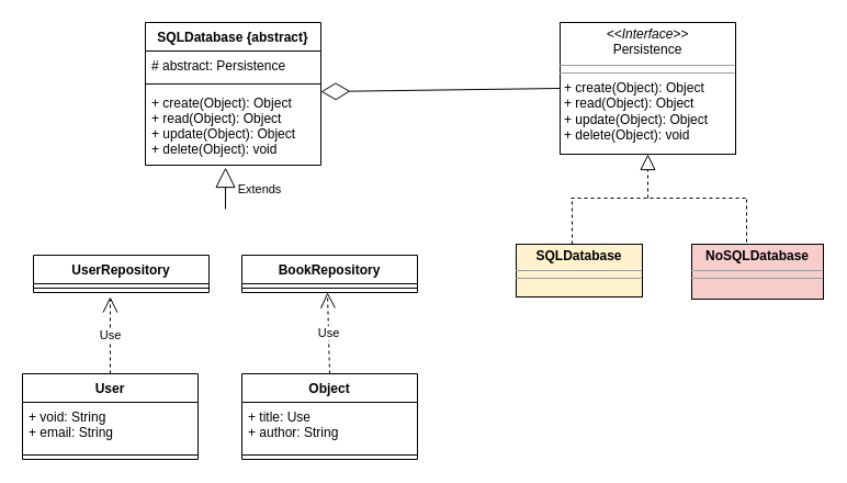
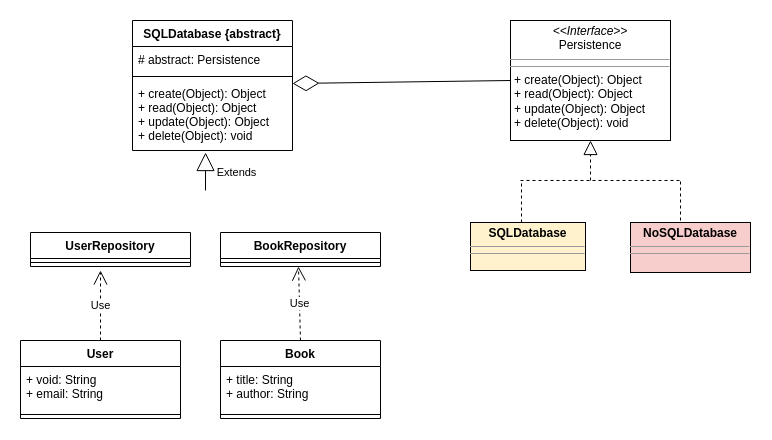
- <mxCell id="22" value="Object" style="swimlane;fontStyle=1;align=center;verticalAlign=top;childLayout=stackLayout;horizontal=1;startSize=26;horizontalStack=0;resizeParent=1;resizeParentMax=0;resizeLast=0;collapsible=1;marginBottom=0;" vertex="1" parent="1"><mxGeometry x="220" y="340" width="160" height="78" as="geometry" /></mxCell>
+ <mxCell id="22" value="Book" style="swimlane;fontStyle=1;align=center;verticalAlign=top;childLayout=stackLayout;horizontal=1;startSize=26;horizontalStack=0;resizeParent=1;resizeParentMax=0;resizeLast=0;collapsible=1;marginBottom=0;" vertex="1" parent="1"><mxGeometry x="220" y="340" width="160" height="78" as="geometry" /></mxCell>
- <mxCell id="23" value="+ title: Use&#10;+ author: String&#10;" style="text;strokeColor=none;fillColor=none;align=left;verticalAlign=top;spacingLeft=4;spacingRight=4;overflow=hidden;rotatable=0;points=[[0,0.5],[1,0.5]];portConstraint=eastwest;" vertex="1" parent="22"><mxGeometry y="26" width="160" height="44" as="geometry" /></mxCell>
+ <mxCell id="23" value="+ title: String&#10;+ author: String&#10;" style="text;strokeColor=none;fillColor=none;align=left;verticalAlign=top;spacingLeft=4;spacingRight=4;overflow=hidden;rotatable=0;points=[[0,0.5],[1,0.5]];portConstraint=eastwest;" vertex="1" parent="22"><mxGeometry y="26" width="160" height="44" as="geometry" /></mxCell>
